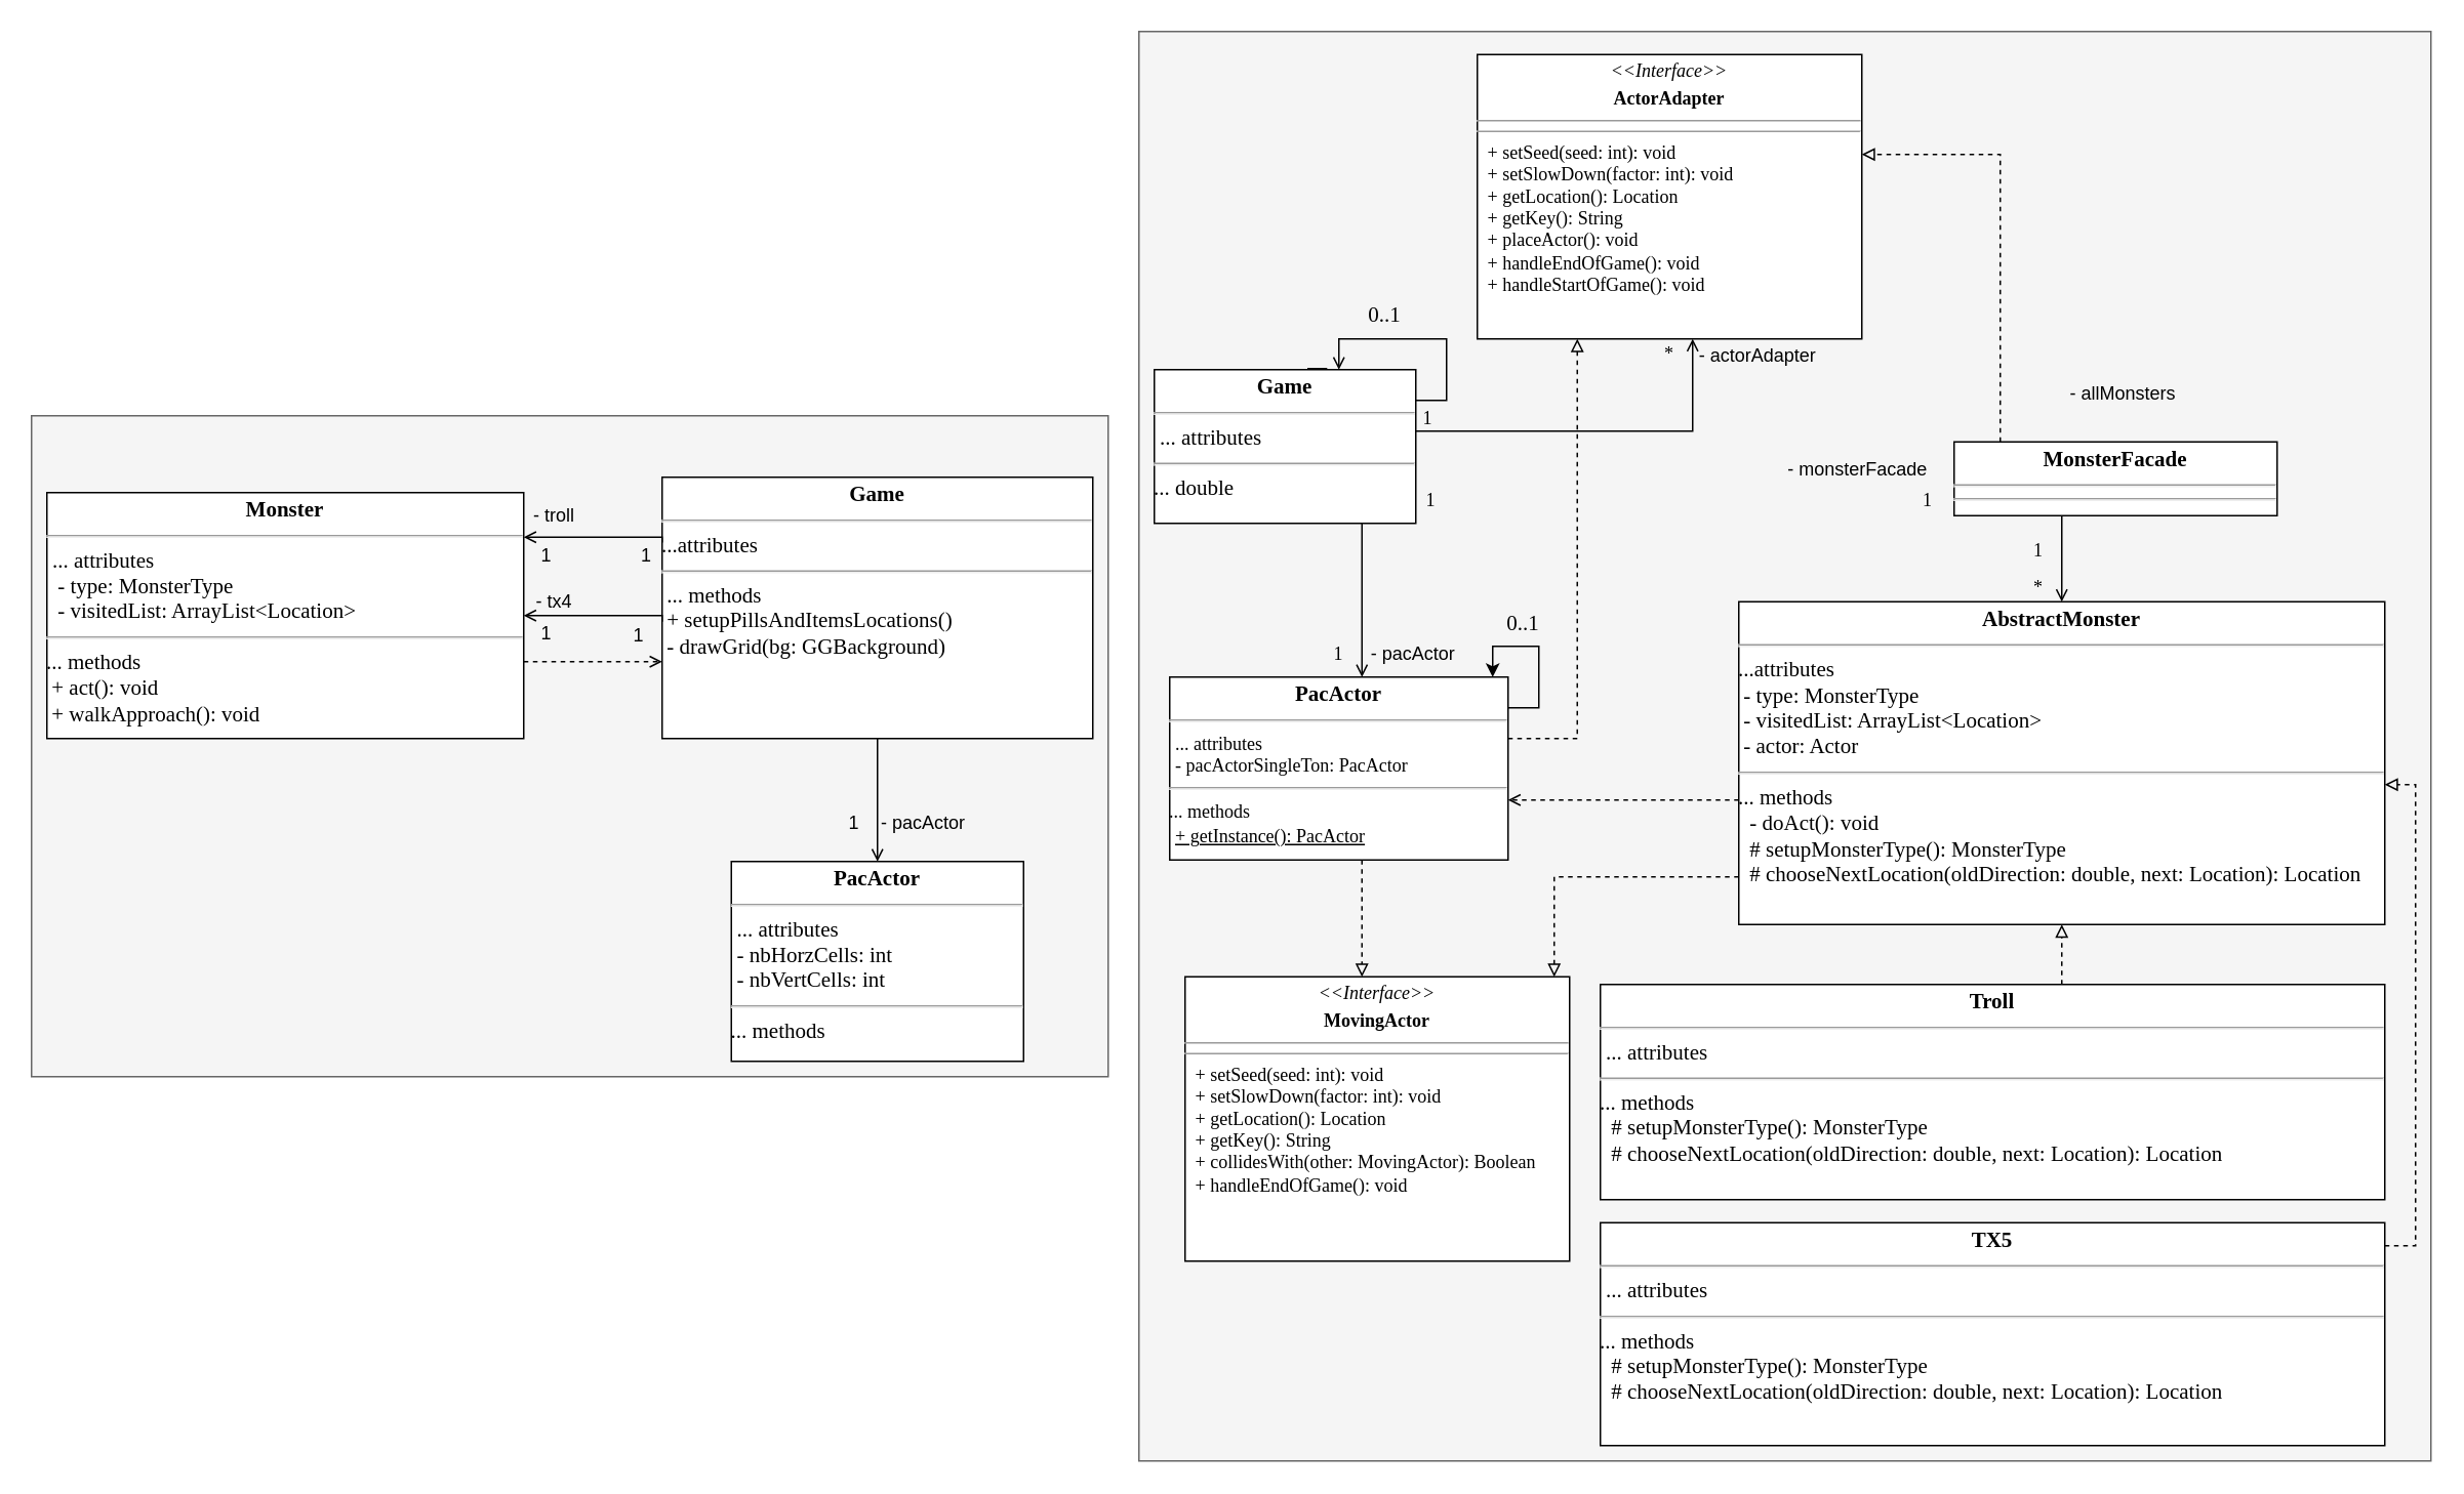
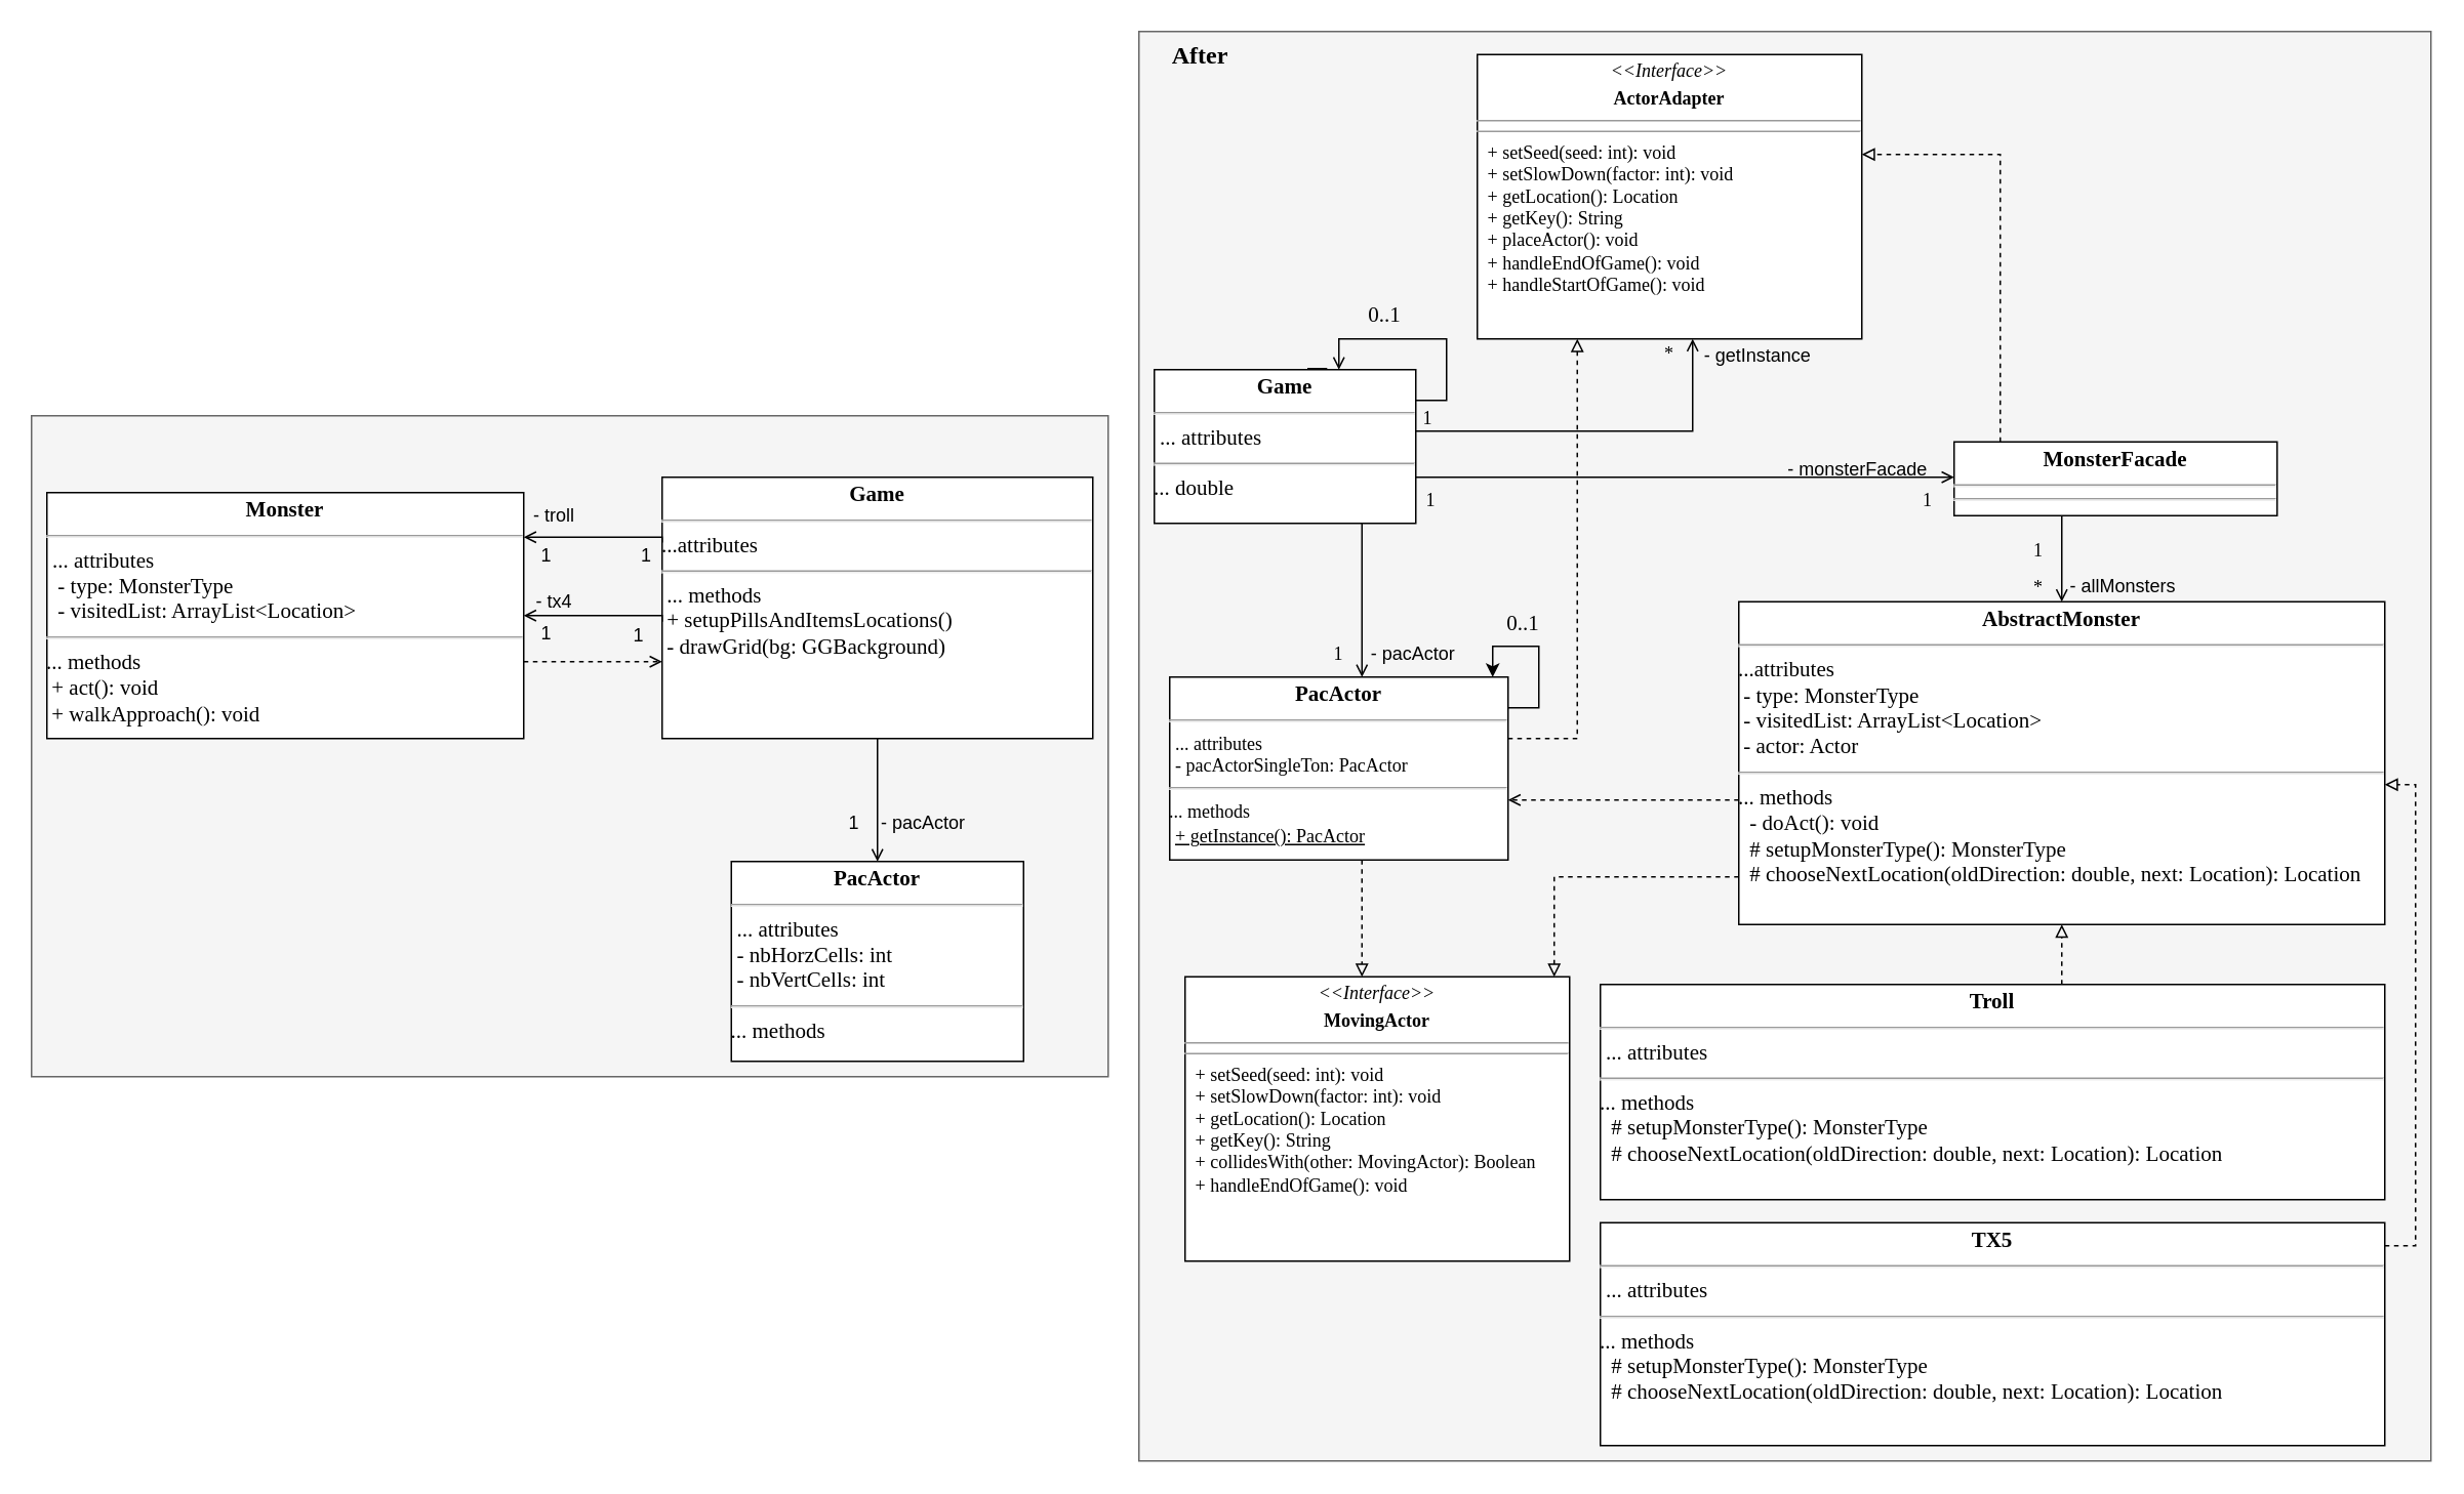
+ <mxCell id="10" value="After" style="text;html=1;strokeColor=none;fillColor=none;align=center;verticalAlign=middle;whiteSpace=wrap;rounded=0;fontFamily=Roboto Mono;fontSource=https%3A%2F%2Ffonts.googleapis.com%2Fcss%3Ffamily%3DRoboto%2BMono;fontStyle=1;fontSize=16;" parent="1" vertex="1"><mxGeometry x="750" y="20" width="60" height="30" as="geometry" /></mxCell>
- <mxCell id="51" value="- actorAdapter" style="text;html=1;strokeColor=none;fillColor=none;align=center;verticalAlign=middle;whiteSpace=wrap;rounded=0;" vertex="1" parent="1"><mxGeometry x="1100" y="216" width="85" height="30" as="geometry" /></mxCell>
+ <mxCell id="51" value="- getInstance" style="text;html=1;strokeColor=none;fillColor=none;align=center;verticalAlign=middle;whiteSpace=wrap;rounded=0;" vertex="1" parent="1"><mxGeometry x="1100" y="216" width="85" height="30" as="geometry" /></mxCell>
- <mxCell id="50" value="- allMonsters" style="text;html=1;strokeColor=none;fillColor=none;align=center;verticalAlign=middle;whiteSpace=wrap;rounded=0;" vertex="1" parent="1"><mxGeometry x="1340" y="246" width="80" height="20" as="geometry" /></mxCell>
+ <mxCell id="50" value="- allMonsters" style="text;html=1;strokeColor=none;fillColor=none;align=center;verticalAlign=middle;whiteSpace=wrap;rounded=0;" vertex="1" parent="1"><mxGeometry x="1340" y="371" width="80" height="20" as="geometry" /></mxCell>
+ <mxCell id="6" style="rounded=0;orthogonalLoop=1;jettySize=auto;html=1;endArrow=open;endFill=0;edgeStyle=orthogonalEdgeStyle;" edge="1" parent="1" source="8" target="15"><mxGeometry relative="1" as="geometry"><Array as="points"><mxPoint x="1030" y="310" /><mxPoint x="1030" y="310" /></Array></mxGeometry></mxCell>
